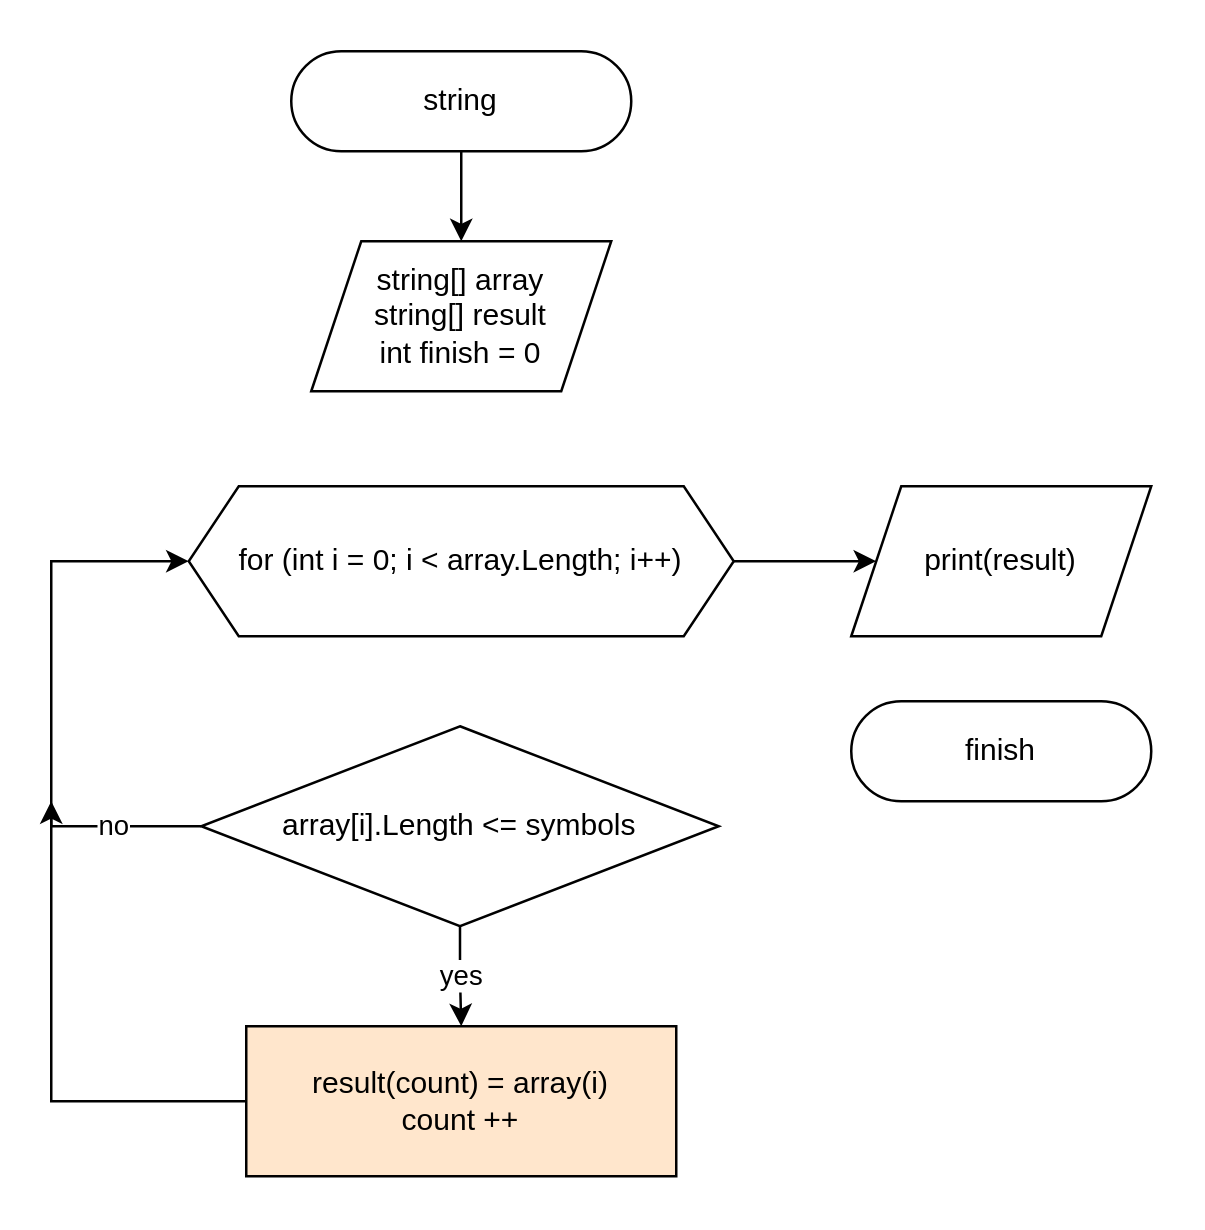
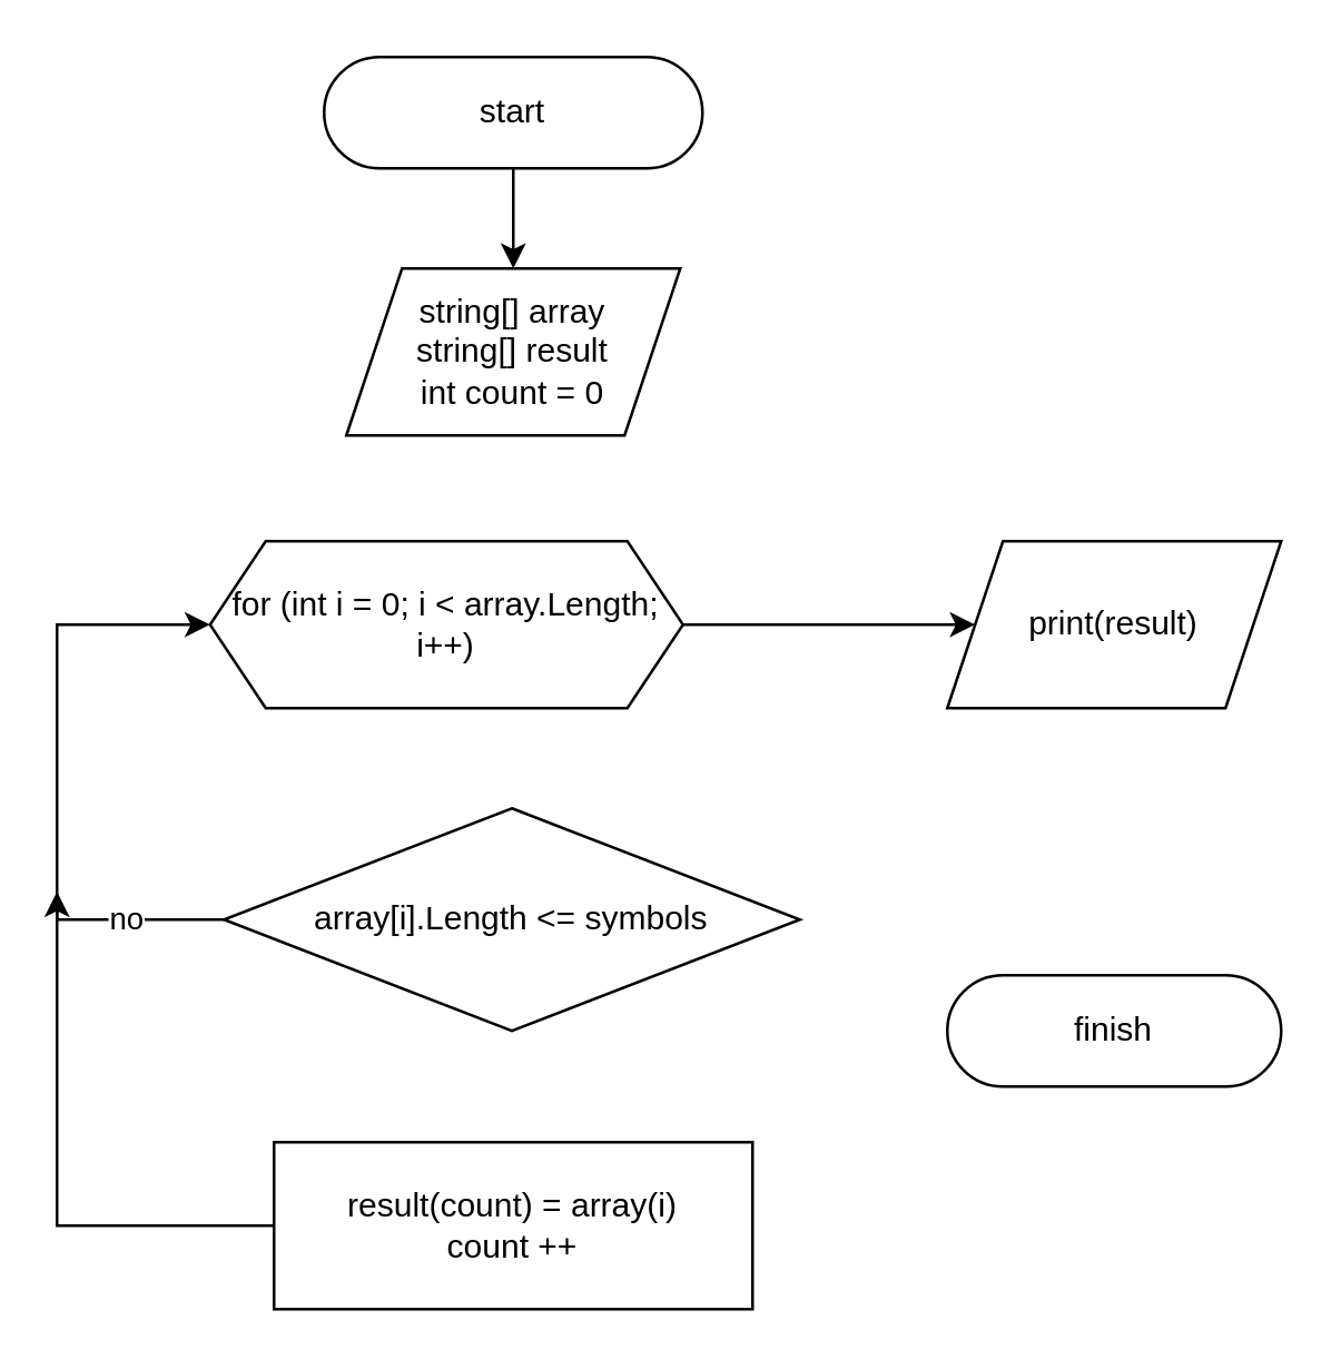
- <mxCell id="3" value="string" style="rounded=1;whiteSpace=wrap;html=1;arcSize=50;" vertex="1" parent="1"><mxGeometry x="116" y="20" width="136" height="40" as="geometry" /></mxCell>
+ <mxCell id="3" value="start" style="rounded=1;whiteSpace=wrap;html=1;arcSize=50;" vertex="1" parent="1"><mxGeometry x="116" y="20" width="136" height="40" as="geometry" /></mxCell>
- <mxCell id="4" value="string[] array&lt;br&gt;string[] result&lt;br&gt;int finish = 0" style="shape=parallelogram;perimeter=parallelogramPerimeter;whiteSpace=wrap;html=1;fixedSize=1;" vertex="1" parent="1"><mxGeometry x="124" y="96" width="120" height="60" as="geometry" /></mxCell>
+ <mxCell id="4" value="string[] array&lt;br&gt;string[] result&lt;br&gt;int count = 0" style="shape=parallelogram;perimeter=parallelogramPerimeter;whiteSpace=wrap;html=1;fixedSize=1;" vertex="1" parent="1"><mxGeometry x="124" y="96" width="120" height="60" as="geometry" /></mxCell>
- <mxCell id="6" value="for (int i = 0; i &amp;lt; array.Length; i++)" style="shape=hexagon;perimeter=hexagonPerimeter2;whiteSpace=wrap;html=1;fixedSize=1;" vertex="1" parent="1"><mxGeometry x="75" y="194" width="218" height="60" as="geometry" /></mxCell>
+ <mxCell id="6" value="for (int i = 0; i &amp;lt; array.Length; i++)" style="shape=hexagon;perimeter=hexagonPerimeter2;whiteSpace=wrap;html=1;fixedSize=1;" vertex="1" parent="1"><mxGeometry x="75" y="194" width="170" height="60" as="geometry" /></mxCell>
- <mxCell id="13" value="finish" style="rounded=1;whiteSpace=wrap;html=1;arcSize=50;" vertex="1" parent="1"><mxGeometry x="340" y="280" width="120" height="40" as="geometry" /></mxCell>
+ <mxCell id="13" value="finish" style="rounded=1;whiteSpace=wrap;html=1;arcSize=50;" vertex="1" parent="1"><mxGeometry x="340" y="350" width="120" height="40" as="geometry" /></mxCell>
- <mxCell id="7" value="yes" style="edgeStyle=orthogonalEdgeStyle;rounded=0;orthogonalLoop=1;jettySize=auto;html=1;exitX=0.5;exitY=1;exitDx=0;exitDy=0;entryX=0.5;entryY=0;entryDx=0;entryDy=0;" edge="1" parent="1" source="9" target="11"><mxGeometry relative="1" as="geometry" /></mxCell>
- <mxCell id="11" value="result(count) = array(i)&lt;br&gt;count ++" style="rounded=0;whiteSpace=wrap;html=1;fillColor=#ffe6cc;" vertex="1" parent="1"><mxGeometry x="98" y="410" width="172" height="60" as="geometry" /></mxCell>
+ <mxCell id="11" value="result(count) = array(i)&lt;br&gt;count ++" style="rounded=0;whiteSpace=wrap;html=1;" vertex="1" parent="1"><mxGeometry x="98" y="410" width="172" height="60" as="geometry" /></mxCell>
